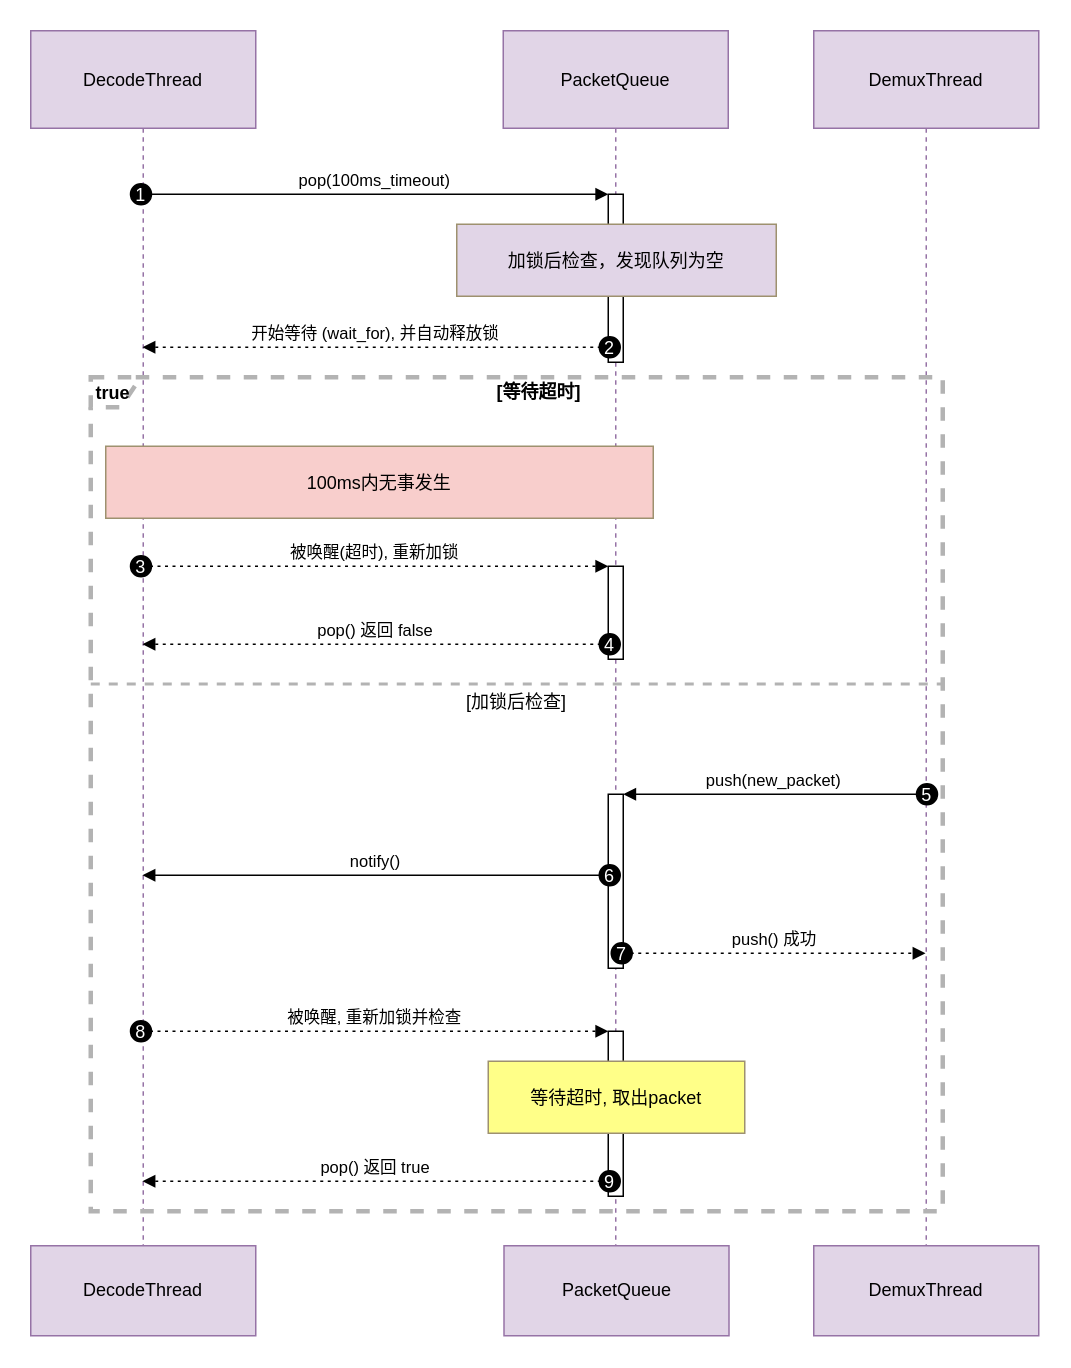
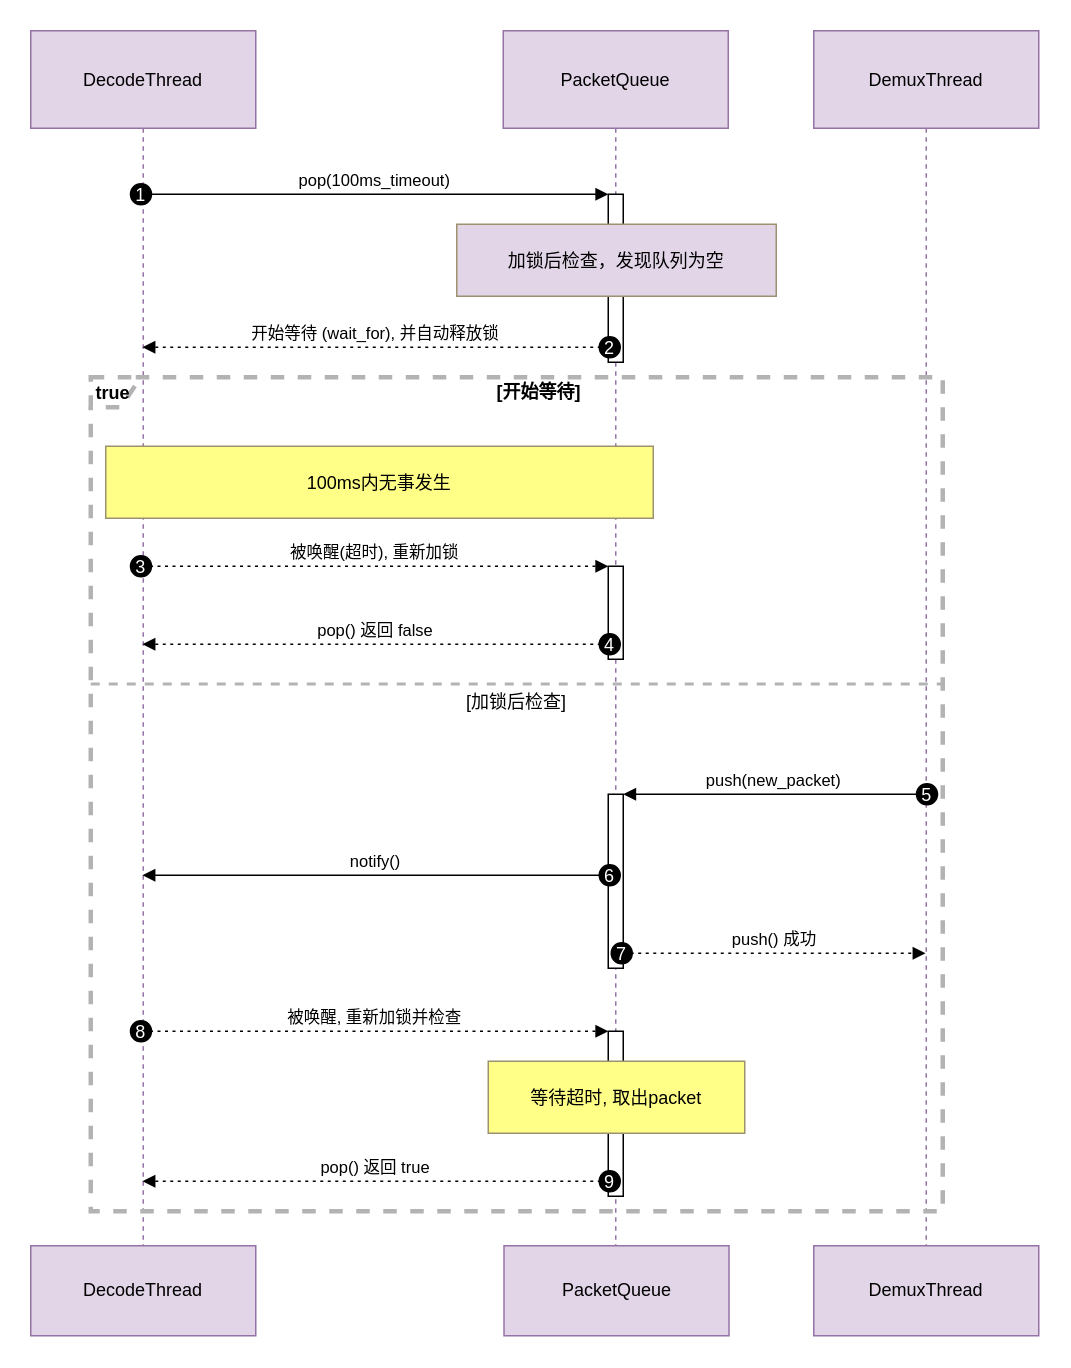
- <mxCell id="10" value="[等待超时]" style="text;strokeColor=none;fillColor=none;align=center;verticalAlign=middle;whiteSpace=wrap;fontStyle=1" vertex="1" parent="9"><mxGeometry x="30" width="538" height="20" as="geometry" /></mxCell>
+ <mxCell id="10" value="[开始等待]" style="text;strokeColor=none;fillColor=none;align=center;verticalAlign=middle;whiteSpace=wrap;fontStyle=1" vertex="1" parent="9"><mxGeometry x="30" width="538" height="20" as="geometry" /></mxCell>
- <mxCell id="31" value="100ms内无事发生" style="fillColor=#f8cecc;strokeColor=#9E916F;" vertex="1" parent="1"><mxGeometry x="70" y="297" width="365" height="48" as="geometry" /></mxCell>
+ <mxCell id="31" value="100ms内无事发生" style="fillColor=#ffff88;strokeColor=#9E916F;" vertex="1" parent="1"><mxGeometry x="70" y="297" width="365" height="48" as="geometry" /></mxCell>
